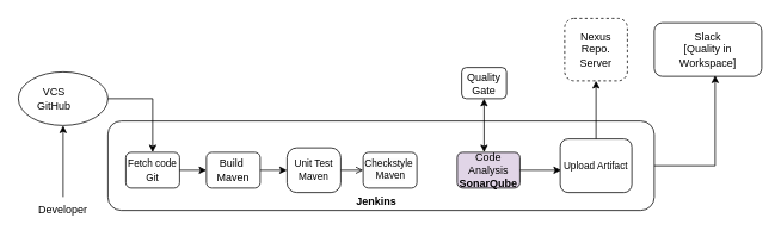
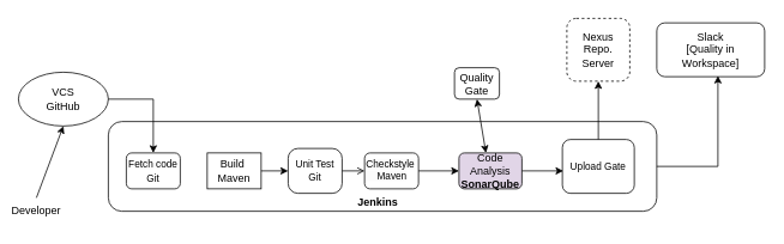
- <mxCell id="11" value="Quality Gate" style="rounded=1;whiteSpace=wrap;html=1;" parent="1" vertex="1"><mxGeometry x="515" y="75" width="50" height="35" as="geometry" /></mxCell>
+ <mxCell id="11" value="Quality Gate" style="rounded=1;whiteSpace=wrap;html=1;" parent="1" vertex="1"><mxGeometry x="505" y="75" width="50" height="35" as="geometry" /></mxCell>
- <mxCell id="4" value="VCS&lt;br&gt;GitHub" style="text;html=1;strokeColor=none;fillColor=none;align=center;verticalAlign=middle;whiteSpace=wrap;rounded=0;" parent="1" vertex="1"><mxGeometry x="30" y="95" width="60" height="30" as="geometry" /></mxCell>
+ <mxCell id="4" value="VCS&lt;br&gt;GitHub" style="text;html=1;strokeColor=none;fillColor=none;align=center;verticalAlign=middle;whiteSpace=wrap;rounded=0;" parent="1" vertex="1"><mxGeometry x="40" y="95" width="60" height="30" as="geometry" /></mxCell>
- <mxCell id="17" value="Upload Artifact" style="rounded=1;whiteSpace=wrap;html=1;fontSize=11;" parent="1" vertex="1"><mxGeometry x="625" y="155" width="80" height="60" as="geometry" /></mxCell>
+ <mxCell id="17" value="Upload Gate" style="rounded=1;whiteSpace=wrap;html=1;fontSize=11;" parent="1" vertex="1"><mxGeometry x="625" y="155" width="80" height="60" as="geometry" /></mxCell>
- <mxCell id="21" value="" style="endArrow=classic;html=1;rounded=0;fontSize=11;exitX=1;exitY=0.5;exitDx=0;exitDy=0;entryX=0;entryY=0.5;entryDx=0;entryDy=0;" parent="1" source="14" target="8" edge="1"><mxGeometry width="50" height="50" relative="1" as="geometry"><mxPoint x="325" y="100" as="sourcePoint" /><mxPoint x="375" y="50" as="targetPoint" /></mxGeometry></mxCell>
- <mxCell id="8" value="Build&amp;nbsp;&lt;br&gt;Maven" style="rounded=1;whiteSpace=wrap;html=1;" parent="1" vertex="1"><mxGeometry x="230" y="170" width="60" height="40" as="geometry" /></mxCell>
+ <mxCell id="8" value="Build&amp;nbsp;&lt;br&gt;Maven" style="whiteSpace=wrap;html=1;rounded=0;" parent="1" vertex="1"><mxGeometry x="230" y="170" width="60" height="40" as="geometry" /></mxCell>
- <mxCell id="16" value="Unit Test&lt;br&gt;Maven" style="text;html=1;strokeColor=none;fillColor=none;align=center;verticalAlign=middle;whiteSpace=wrap;rounded=0;fontSize=11;" parent="1" vertex="1"><mxGeometry x="320" y="175" width="60" height="30" as="geometry" /></mxCell>
+ <mxCell id="16" value="Unit Test&lt;br&gt;Git" style="text;html=1;strokeColor=none;fillColor=none;align=center;verticalAlign=middle;whiteSpace=wrap;rounded=0;fontSize=11;" parent="1" vertex="1"><mxGeometry x="320" y="175" width="60" height="30" as="geometry" /></mxCell>
+ <mxCell id="24" value="" style="endArrow=classic;html=1;rounded=0;fontSize=11;exitX=1;exitY=0.5;exitDx=0;exitDy=0;entryX=0;entryY=0.5;entryDx=0;entryDy=0;" parent="1" source="15" target="12" edge="1"><mxGeometry width="50" height="50" relative="1" as="geometry"><mxPoint x="230" y="220" as="sourcePoint" /><mxPoint x="260" y="220" as="targetPoint" /></mxGeometry></mxCell>
- <mxCell id="2" value="Developer" style="text;html=1;strokeColor=none;fillColor=none;align=center;verticalAlign=middle;whiteSpace=wrap;rounded=0;" parent="1" vertex="1"><mxGeometry x="40" y="220" width="60" height="30" as="geometry" /></mxCell>
+ <mxCell id="2" value="Developer" style="text;html=1;strokeColor=none;fillColor=none;align=center;verticalAlign=middle;whiteSpace=wrap;rounded=0;" parent="1" vertex="1"><mxGeometry x="10" y="220" width="60" height="30" as="geometry" /></mxCell>
